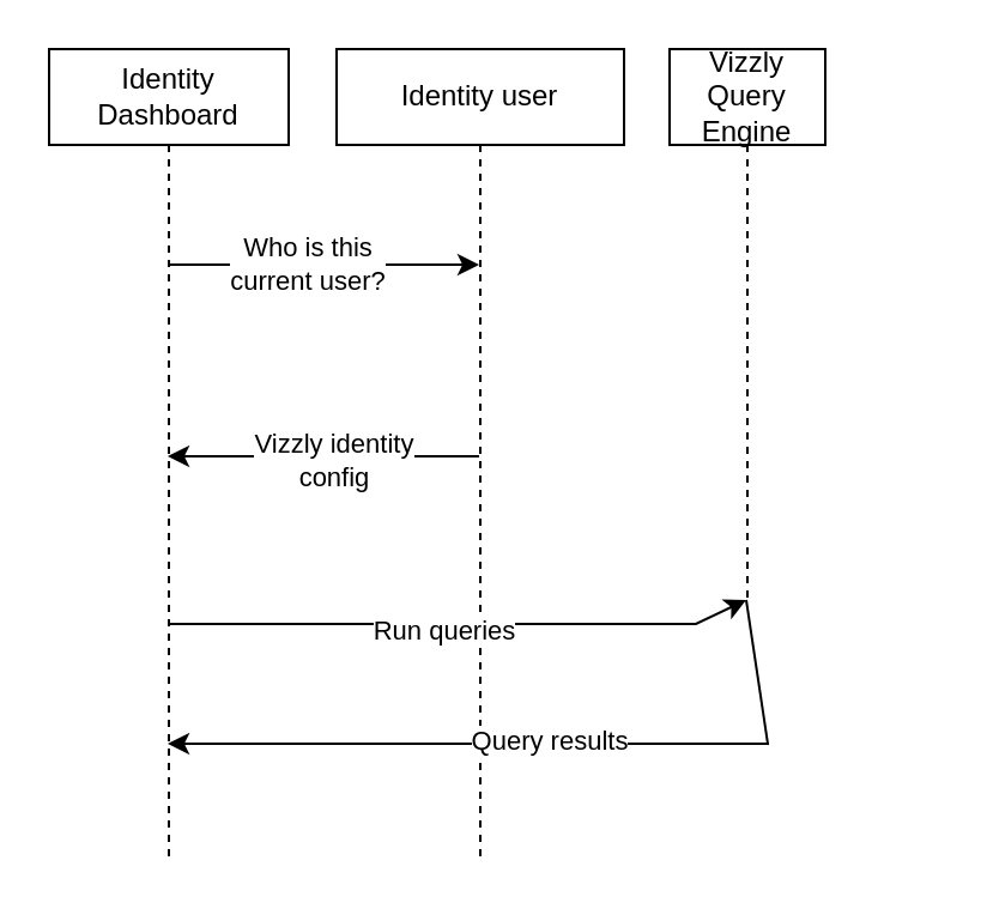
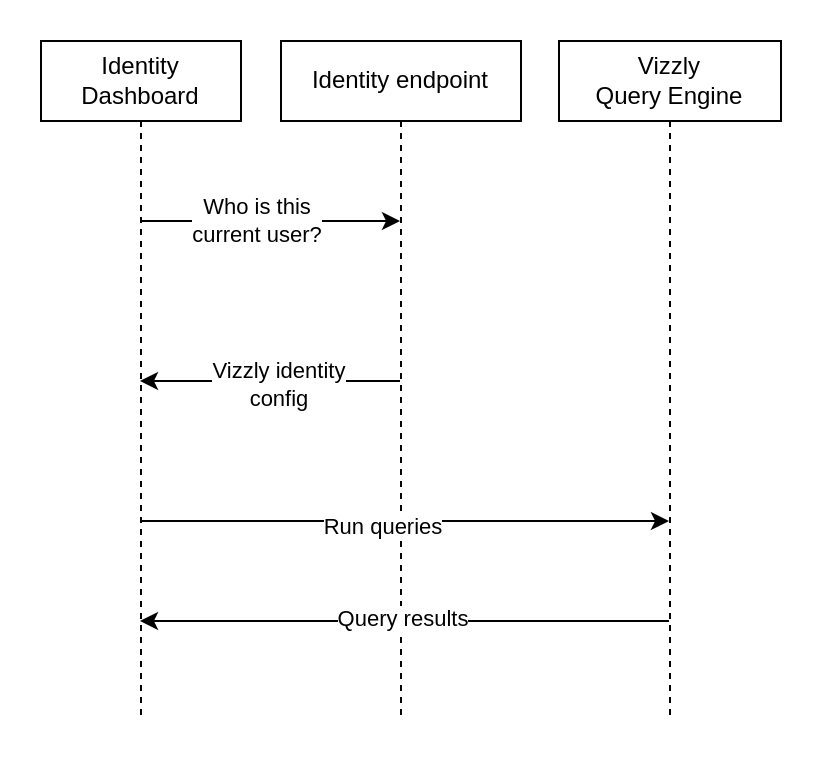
- <mxCell id="2" value="Identity user" style="shape=umlLifeline;perimeter=lifelinePerimeter;whiteSpace=wrap;html=1;container=1;collapsible=0;recursiveResize=0;outlineConnect=0;" parent="1" vertex="1"><mxGeometry x="140" y="20" width="120" height="340" as="geometry" /></mxCell>
+ <mxCell id="2" value="Identity endpoint" style="shape=umlLifeline;perimeter=lifelinePerimeter;whiteSpace=wrap;html=1;container=1;collapsible=0;recursiveResize=0;outlineConnect=0;" parent="1" vertex="1"><mxGeometry x="140" y="20" width="120" height="340" as="geometry" /></mxCell>
- <mxCell id="12" value="Vizzly&lt;br&gt;Query Engine" style="shape=umlLifeline;perimeter=lifelinePerimeter;whiteSpace=wrap;html=1;container=1;collapsible=0;recursiveResize=0;outlineConnect=0;" vertex="1" parent="1"><mxGeometry x="279" y="20" width="65" height="230" as="geometry" /></mxCell>
+ <mxCell id="12" value="Vizzly&lt;br&gt;Query Engine" style="shape=umlLifeline;perimeter=lifelinePerimeter;whiteSpace=wrap;html=1;container=1;collapsible=0;recursiveResize=0;outlineConnect=0;" vertex="1" parent="1"><mxGeometry x="279" y="20" width="111" height="340" as="geometry" /></mxCell>
